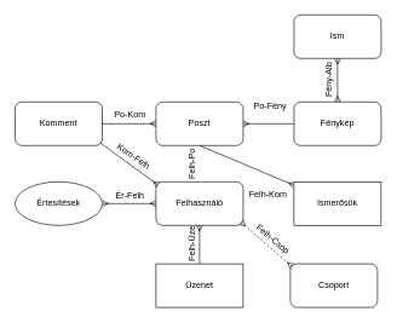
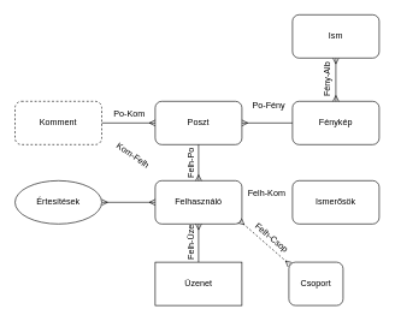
- <mxCell id="10" value="Komment" style="rounded=1;whiteSpace=wrap;html=1;" vertex="1" parent="1"><mxGeometry x="20" y="140" width="120" height="60" as="geometry" /></mxCell>
+ <mxCell id="10" value="Komment" style="rounded=1;whiteSpace=wrap;html=1;dashed=1;" vertex="1" parent="1"><mxGeometry x="20" y="140" width="120" height="60" as="geometry" /></mxCell>
- <mxCell id="26" value="" style="fontSize=12;html=1;endArrow=ERmany;rounded=0;movable=1;resizable=1;rotatable=1;deletable=1;editable=1;locked=0;connectable=1;entryX=0.024;entryY=0.076;entryDx=0;entryDy=0;exitX=0.976;exitY=0.936;exitDx=0;exitDy=0;exitPerimeter=0;entryPerimeter=0;" edge="1" parent="1" source="10" target="2"><mxGeometry width="100" height="100" relative="1" as="geometry"><mxPoint x="408" y="174" as="sourcePoint" /><mxPoint x="338" y="174" as="targetPoint" /></mxGeometry></mxCell>
- <mxCell id="8" value="" style="fontSize=12;html=1;endArrow=ERmany;rounded=0;movable=1;resizable=1;rotatable=1;deletable=1;editable=1;locked=0;connectable=1;exitX=0.5;exitY=1;exitDx=0;exitDy=0;" edge="1" parent="1" source="7" target="9"><mxGeometry width="100" height="100" relative="1" as="geometry"><mxPoint x="494" y="300" as="sourcePoint" /><mxPoint x="494" y="260" as="targetPoint" /></mxGeometry></mxCell>
+ <mxCell id="8" value="" style="fontSize=12;html=1;endArrow=ERmany;rounded=0;movable=1;resizable=1;rotatable=1;deletable=1;editable=1;locked=0;connectable=1;entryX=0.5;entryY=0;entryDx=0;entryDy=0;exitX=0.5;exitY=1;exitDx=0;exitDy=0;" edge="1" parent="1" source="7" target="2"><mxGeometry width="100" height="100" relative="1" as="geometry"><mxPoint x="494" y="300" as="sourcePoint" /><mxPoint x="494" y="260" as="targetPoint" /></mxGeometry></mxCell>
- <mxCell id="17" value="Ér-Felh" style="text;html=1;align=center;verticalAlign=middle;resizable=0;points=[];autosize=1;strokeColor=none;fillColor=none;" vertex="1" parent="1"><mxGeometry x="148" y="254" width="60" height="30" as="geometry" /></mxCell>
- <mxCell id="9" value="Ismerősök" style="whiteSpace=wrap;html=1;rounded=0;" vertex="1" parent="1"><mxGeometry x="404" y="250" width="120" height="60" as="geometry" /></mxCell>
+ <mxCell id="9" value="Ismerősök" style="rounded=1;whiteSpace=wrap;html=1;" vertex="1" parent="1"><mxGeometry x="404" y="250" width="120" height="60" as="geometry" /></mxCell>
- <mxCell id="12" value="Csoport" style="rounded=1;whiteSpace=wrap;html=1;" vertex="1" parent="1"><mxGeometry x="399" y="363" width="120" height="60" as="geometry" /></mxCell>
+ <mxCell id="12" value="Csoport" style="rounded=1;whiteSpace=wrap;html=1;" vertex="1" parent="1"><mxGeometry x="399" y="363" width="75" height="60" as="geometry" /></mxCell>
